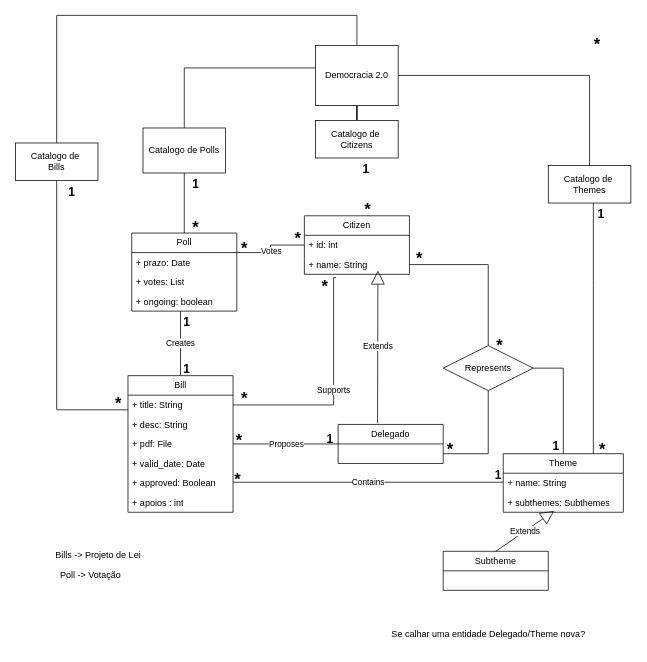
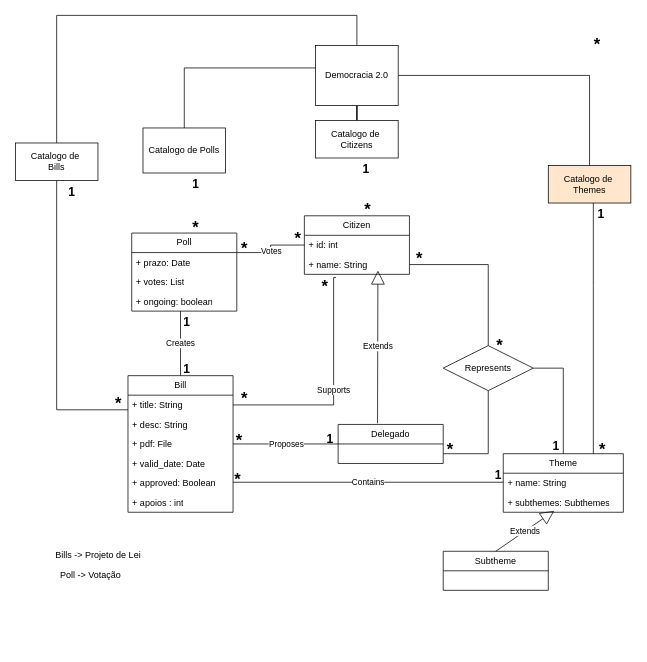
- <mxCell id="50" value="Catalogo de&amp;nbsp;&lt;br&gt;Themes" style="html=1;whiteSpace=wrap;" vertex="1" parent="1"><mxGeometry x="730" y="220" width="110" height="50" as="geometry" /></mxCell>
+ <mxCell id="50" value="Catalogo de&amp;nbsp;&lt;br&gt;Themes" style="html=1;whiteSpace=wrap;fillColor=#ffe6cc;" vertex="1" parent="1"><mxGeometry x="730" y="220" width="110" height="50" as="geometry" /></mxCell>
- <mxCell id="10" style="edgeStyle=orthogonalEdgeStyle;rounded=0;orthogonalLoop=1;jettySize=auto;html=1;entryX=0.5;entryY=0;entryDx=0;entryDy=0;endArrow=none;endFill=0;" edge="1" parent="1" source="11" target="25"><mxGeometry relative="1" as="geometry" /></mxCell>
- <mxCell id="48" value="Se calhar uma entidade Delegado/Theme nova?" style="text;html=1;align=center;verticalAlign=middle;resizable=0;points=[];autosize=1;strokeColor=none;fillColor=none;" parent="1" vertex="1"><mxGeometry x="510" y="830" width="280" height="30" as="geometry" /></mxCell>
